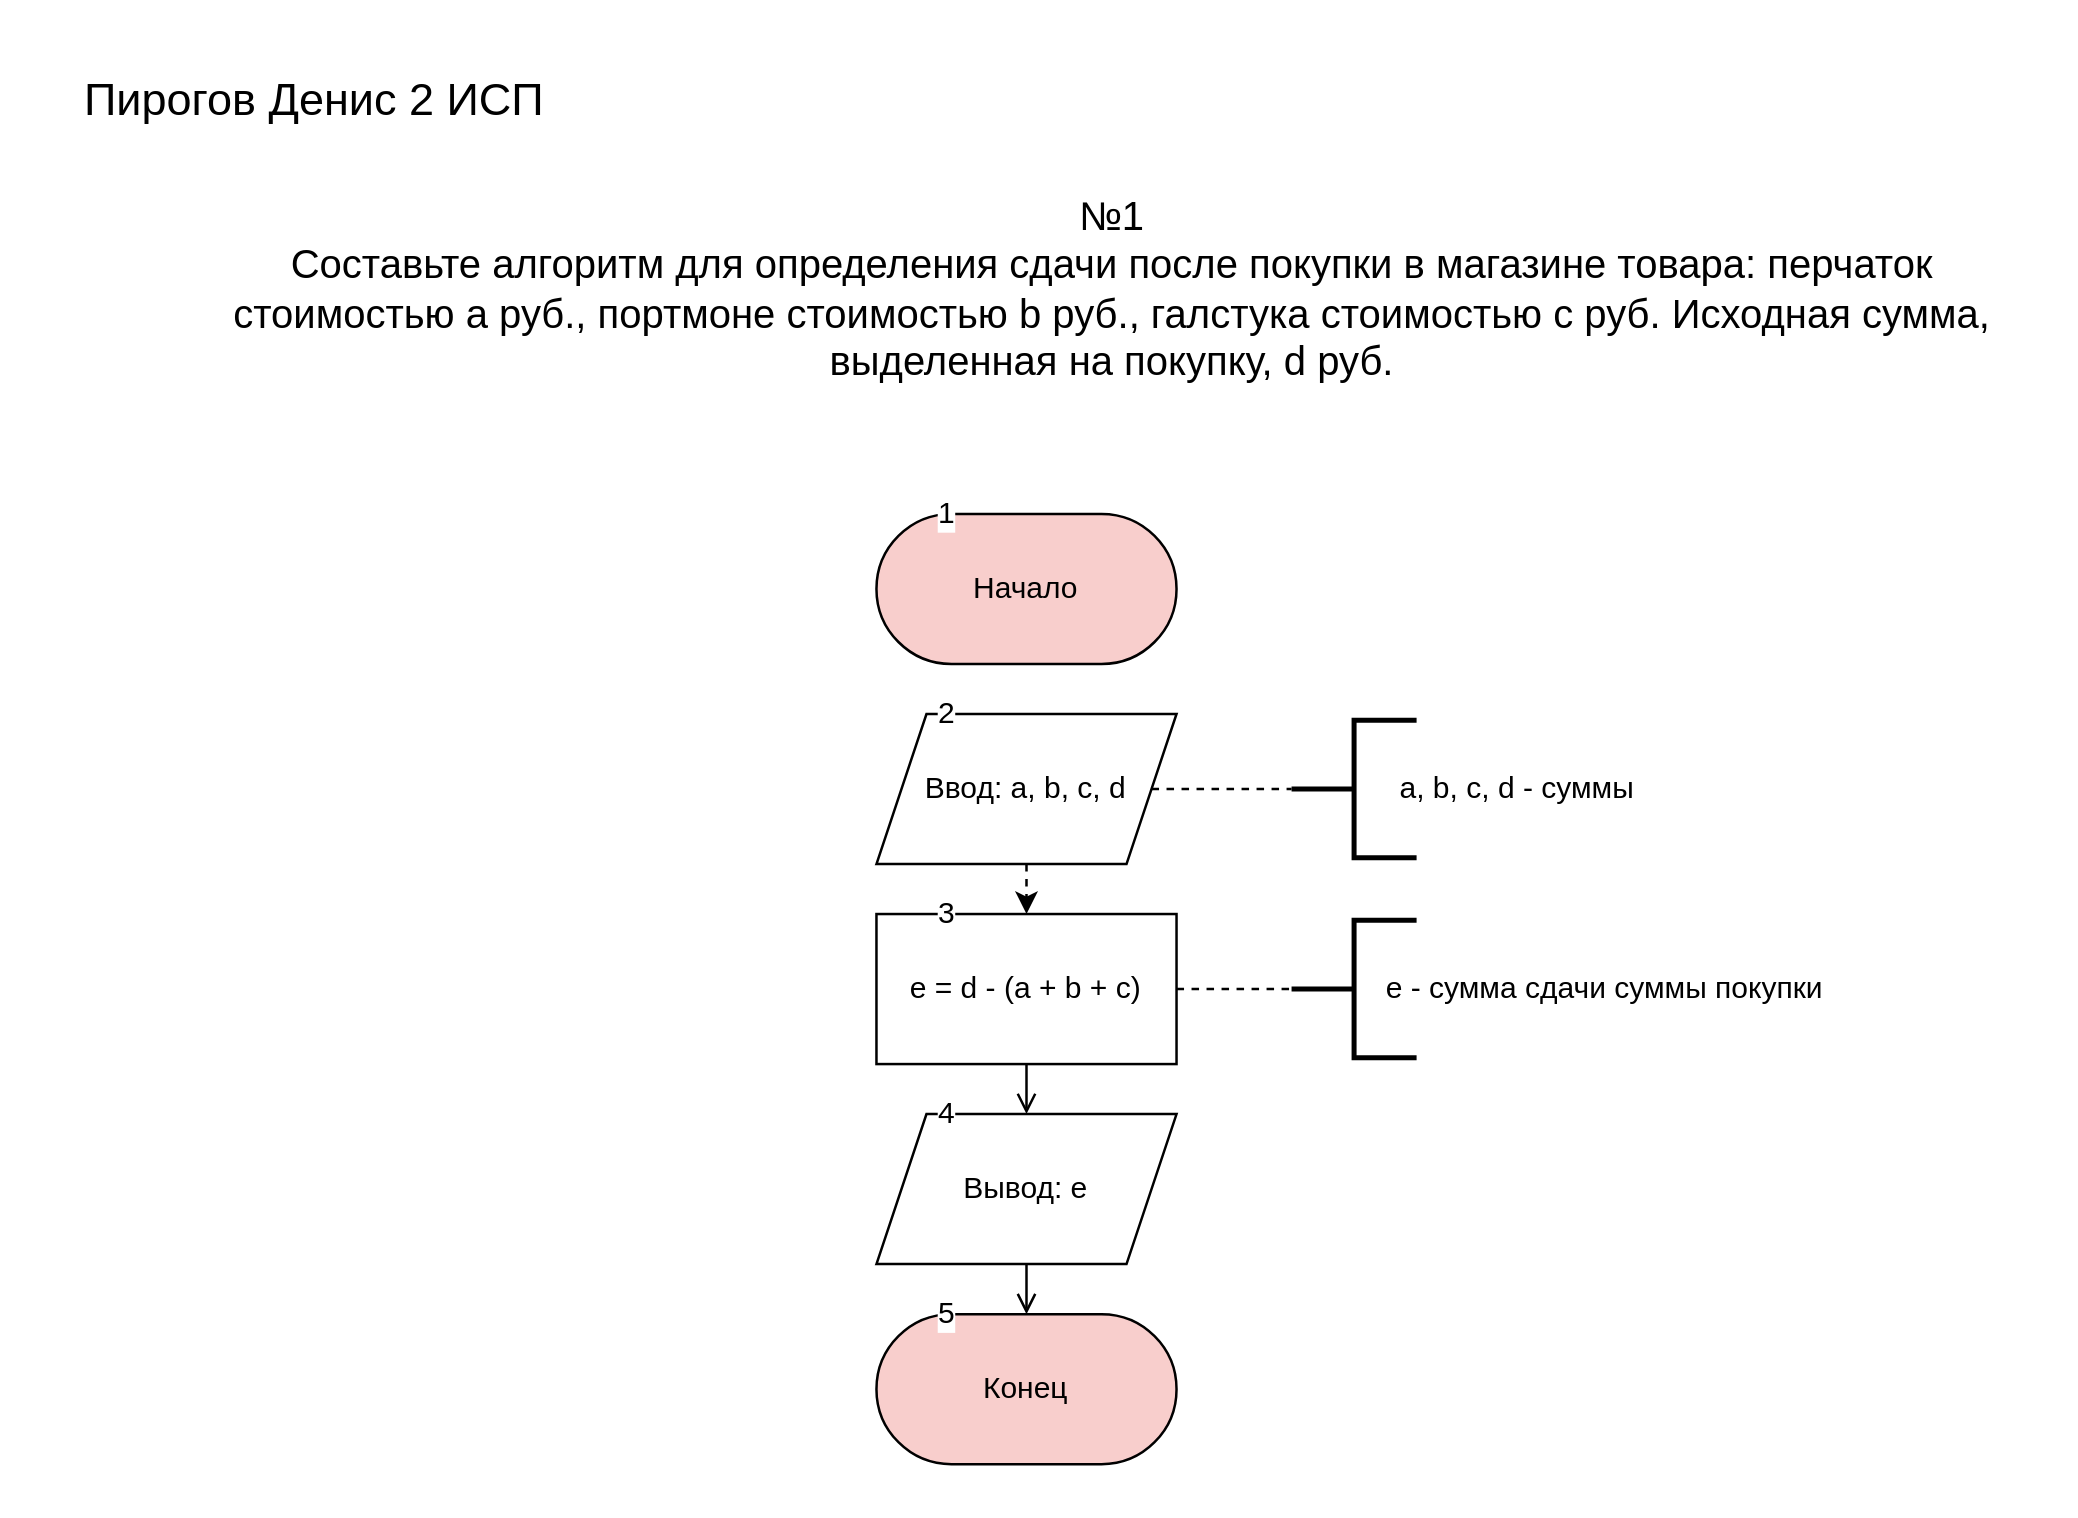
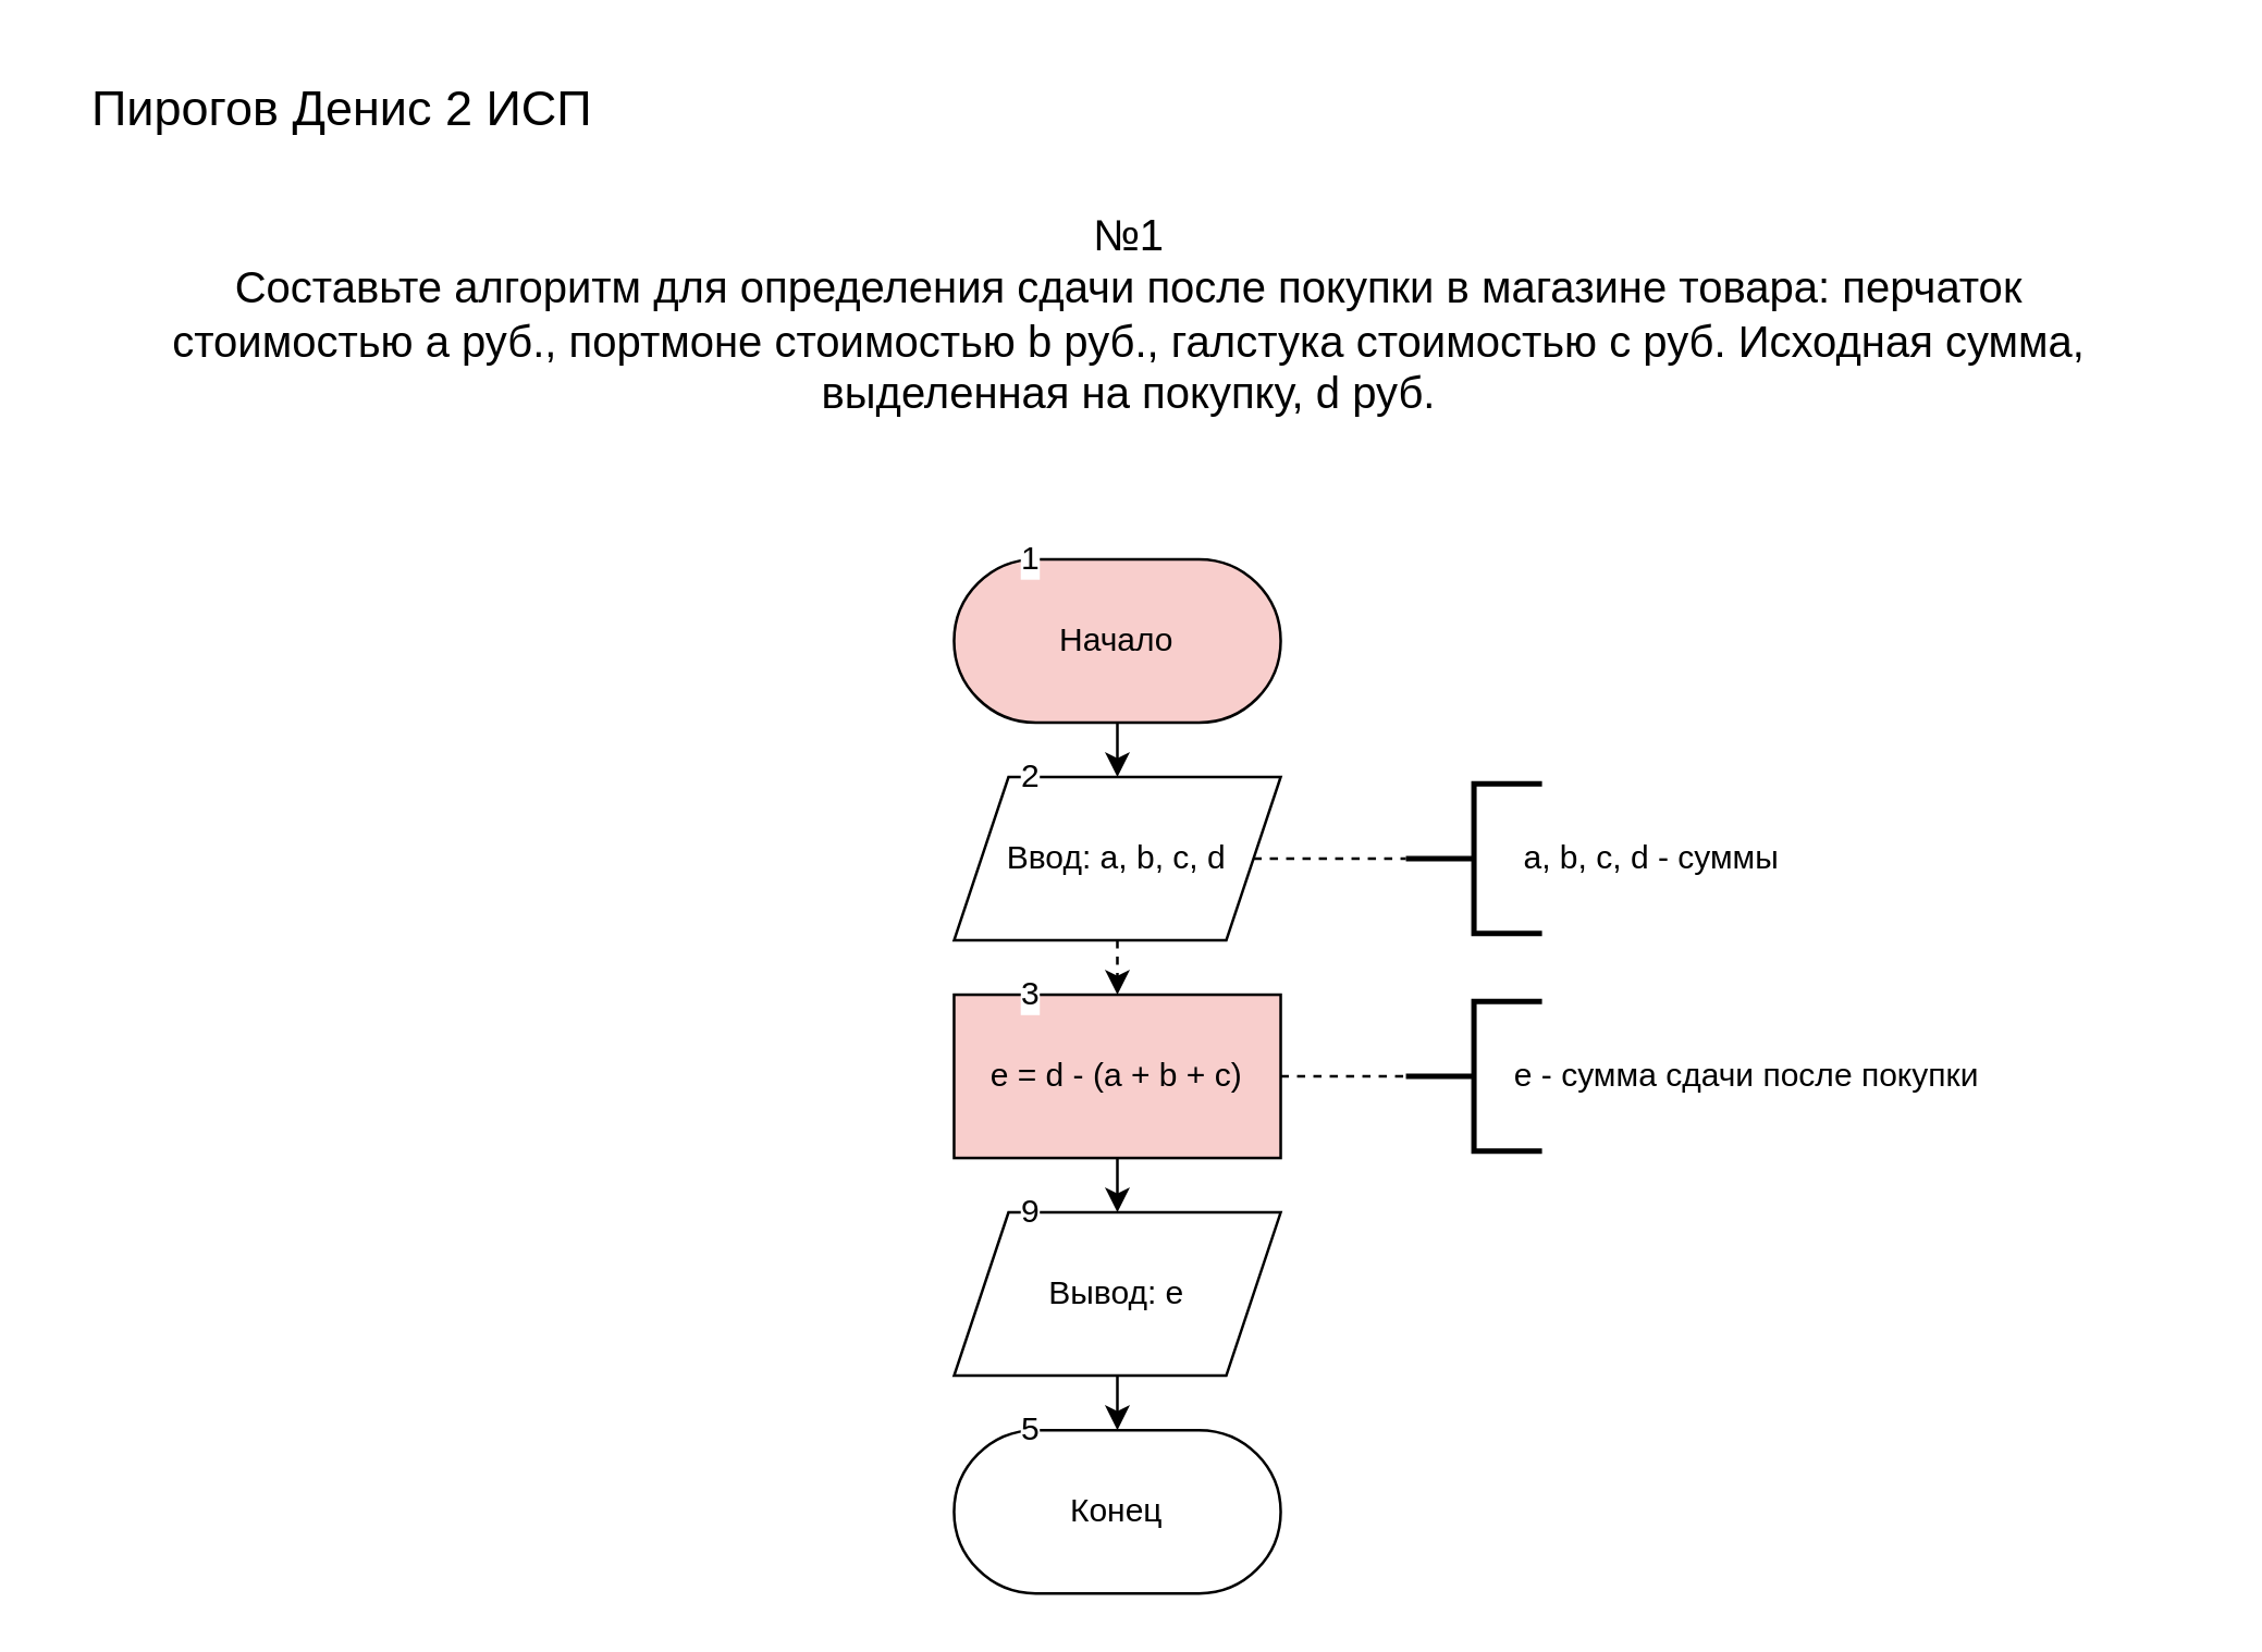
- <mxCell id="23" value="&lt;font style=&quot;font-size: 16px;&quot;&gt;№1&lt;/font&gt;&lt;div style=&quot;font-size: 16px;&quot;&gt;&lt;font style=&quot;font-size: 16px;&quot;&gt;Составьте алгоритм для определения сдачи после покупки в магазине товара: перчаток&lt;/font&gt;&lt;/div&gt;&lt;div style=&quot;font-size: 16px;&quot;&gt;&lt;font style=&quot;font-size: 16px;&quot;&gt;стоимостью а руб., портмоне стоимостью b руб., галстука стоимостью с руб. Исходная сумма,&lt;/font&gt;&lt;/div&gt;&lt;div style=&quot;font-size: 16px;&quot;&gt;&lt;font style=&quot;font-size: 16px;&quot;&gt;выделенная на покупку, d руб.&lt;/font&gt;&lt;/div&gt;" style="text;html=1;align=center;verticalAlign=middle;resizable=0;points=[];autosize=1;" parent="1" vertex="1"><mxGeometry x="79" y="70" width="730" height="90" as="geometry" /></mxCell>
+ <mxCell id="23" value="&lt;font style=&quot;font-size: 16px;&quot;&gt;№1&lt;/font&gt;&lt;div style=&quot;font-size: 16px;&quot;&gt;&lt;font style=&quot;font-size: 16px;&quot;&gt;Составьте алгоритм для определения сдачи после покупки в магазине товара: перчаток&lt;/font&gt;&lt;/div&gt;&lt;div style=&quot;font-size: 16px;&quot;&gt;&lt;font style=&quot;font-size: 16px;&quot;&gt;стоимостью а руб., портмоне стоимостью b руб., галстука стоимостью с руб. Исходная сумма,&lt;/font&gt;&lt;/div&gt;&lt;div style=&quot;font-size: 16px;&quot;&gt;&lt;font style=&quot;font-size: 16px;&quot;&gt;выделенная на покупку, d руб.&lt;/font&gt;&lt;/div&gt;" style="text;html=1;align=center;verticalAlign=middle;resizable=0;points=[];autosize=1;" parent="1" vertex="1"><mxGeometry x="49" y="70" width="730" height="90" as="geometry" /></mxCell>
+ <mxCell id="2" style="edgeStyle=orthogonalEdgeStyle;rounded=0;orthogonalLoop=1;jettySize=auto;html=1;exitX=0.5;exitY=1;exitDx=0;exitDy=0;entryX=0.5;entryY=0;entryDx=0;entryDy=0;" parent="1" source="3" target="6" edge="1"><mxGeometry relative="1" as="geometry" /></mxCell>
- <mxCell id="10" value="e = d - (a + b + c)" style="rounded=0;whiteSpace=wrap;html=1;" parent="1" vertex="1"><mxGeometry x="350" y="365" width="120" height="60" as="geometry" /></mxCell>
+ <mxCell id="10" value="e = d - (a + b + c)" style="rounded=0;whiteSpace=wrap;html=1;fillColor=#f8cecc;" parent="1" vertex="1"><mxGeometry x="350" y="365" width="120" height="60" as="geometry" /></mxCell>
- <mxCell id="16" value="e - сумма сдачи суммы покупки" style="text;html=1;align=center;verticalAlign=middle;resizable=0;points=[];autosize=1;" parent="1" vertex="1"><mxGeometry x="546" y="380" width="190" height="30" as="geometry" /></mxCell>
+ <mxCell id="16" value="e - сумма сдачи после покупки" style="text;html=1;align=center;verticalAlign=middle;resizable=0;points=[];autosize=1;" parent="1" vertex="1"><mxGeometry x="546" y="380" width="190" height="30" as="geometry" /></mxCell>
- <mxCell id="9" style="edgeStyle=orthogonalEdgeStyle;rounded=0;orthogonalLoop=1;jettySize=auto;html=1;exitX=0.5;exitY=1;exitDx=0;exitDy=0;entryX=0.5;entryY=0;entryDx=0;entryDy=0;endArrow=open;" parent="1" source="10" target="8" edge="1"><mxGeometry relative="1" as="geometry" /></mxCell>
+ <mxCell id="9" style="edgeStyle=orthogonalEdgeStyle;rounded=0;orthogonalLoop=1;jettySize=auto;html=1;exitX=0.5;exitY=1;exitDx=0;exitDy=0;entryX=0.5;entryY=0;entryDx=0;entryDy=0;" parent="1" source="10" target="8" edge="1"><mxGeometry relative="1" as="geometry" /></mxCell>
- <mxCell id="20" value="4" style="text;html=1;align=center;verticalAlign=middle;resizable=0;points=[];autosize=1;strokeColor=none;fillColor=none;labelBackgroundColor=default;" parent="1" vertex="1"><mxGeometry x="363" y="430" width="30" height="30" as="geometry" /></mxCell>
+ <mxCell id="20" value="9" style="text;html=1;align=center;verticalAlign=middle;resizable=0;points=[];autosize=1;strokeColor=none;fillColor=none;labelBackgroundColor=default;" parent="1" vertex="1"><mxGeometry x="363" y="430" width="30" height="30" as="geometry" /></mxCell>
- <mxCell id="7" style="edgeStyle=orthogonalEdgeStyle;rounded=0;orthogonalLoop=1;jettySize=auto;html=1;exitX=0.5;exitY=1;exitDx=0;exitDy=0;entryX=0.5;entryY=0;entryDx=0;entryDy=0;endArrow=open;" parent="1" source="8" target="4" edge="1"><mxGeometry relative="1" as="geometry" /></mxCell>
+ <mxCell id="7" style="edgeStyle=orthogonalEdgeStyle;rounded=0;orthogonalLoop=1;jettySize=auto;html=1;exitX=0.5;exitY=1;exitDx=0;exitDy=0;entryX=0.5;entryY=0;entryDx=0;entryDy=0;" parent="1" source="8" target="4" edge="1"><mxGeometry relative="1" as="geometry" /></mxCell>
- <mxCell id="4" value="Конец" style="rounded=1;whiteSpace=wrap;html=1;arcSize=50;fillColor=#f8cecc;" parent="1" vertex="1"><mxGeometry x="350" y="525" width="120" height="60" as="geometry" /></mxCell>
+ <mxCell id="4" value="Конец" style="rounded=1;whiteSpace=wrap;html=1;arcSize=50;" parent="1" vertex="1"><mxGeometry x="350" y="525" width="120" height="60" as="geometry" /></mxCell>
